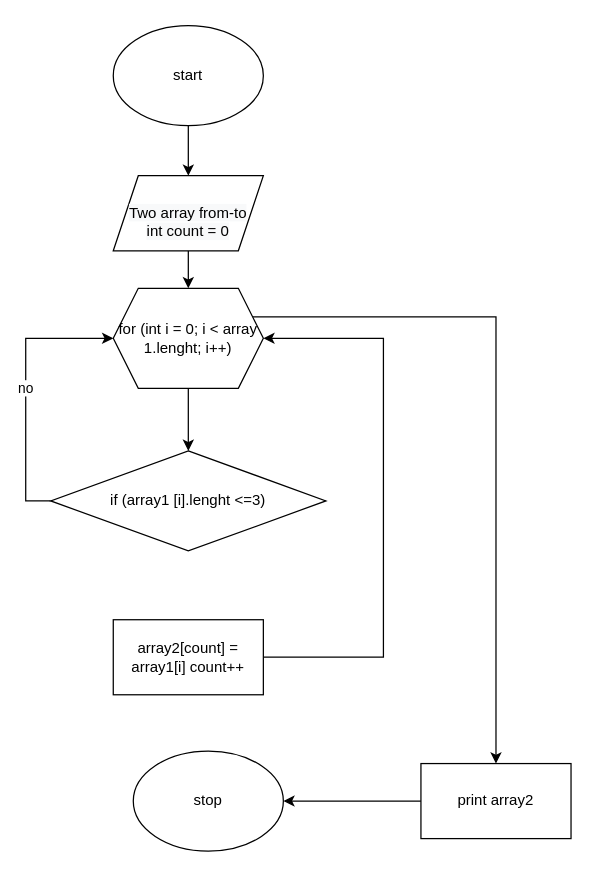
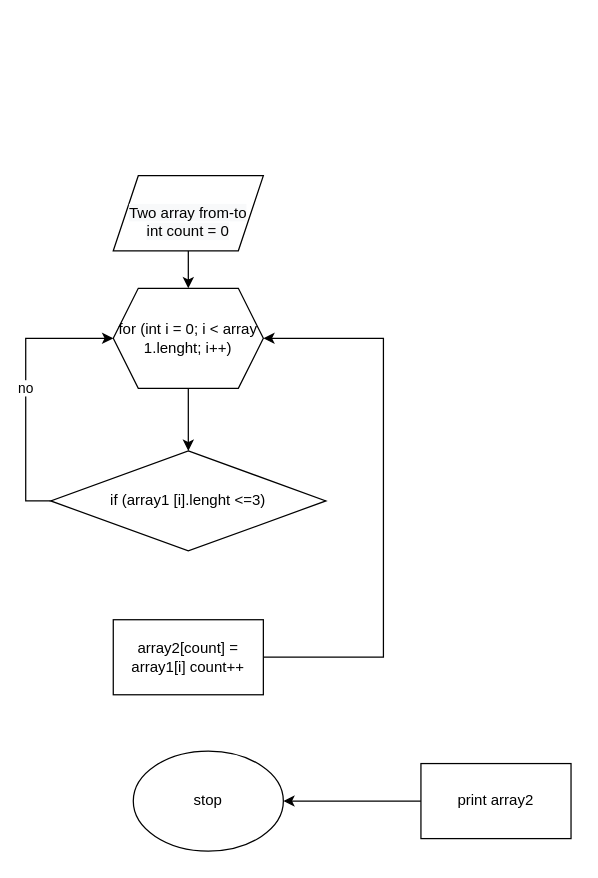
- <mxCell id="3" value="start" style="ellipse;whiteSpace=wrap;html=1;" vertex="1" parent="1"><mxGeometry x="90" y="20" width="120" height="80" as="geometry" /></mxCell>
- <mxCell id="2" value="" style="edgeStyle=orthogonalEdgeStyle;rounded=0;orthogonalLoop=1;jettySize=auto;html=1;" edge="1" parent="1" source="3" target="5"><mxGeometry relative="1" as="geometry" /></mxCell>
- <mxCell id="7" style="edgeStyle=orthogonalEdgeStyle;rounded=0;orthogonalLoop=1;jettySize=auto;html=1;exitX=1;exitY=0.25;exitDx=0;exitDy=0;entryX=0.5;entryY=0;entryDx=0;entryDy=0;" edge="1" parent="1" source="8" target="14"><mxGeometry relative="1" as="geometry"><mxPoint x="396" y="600" as="targetPoint" /></mxGeometry></mxCell>
